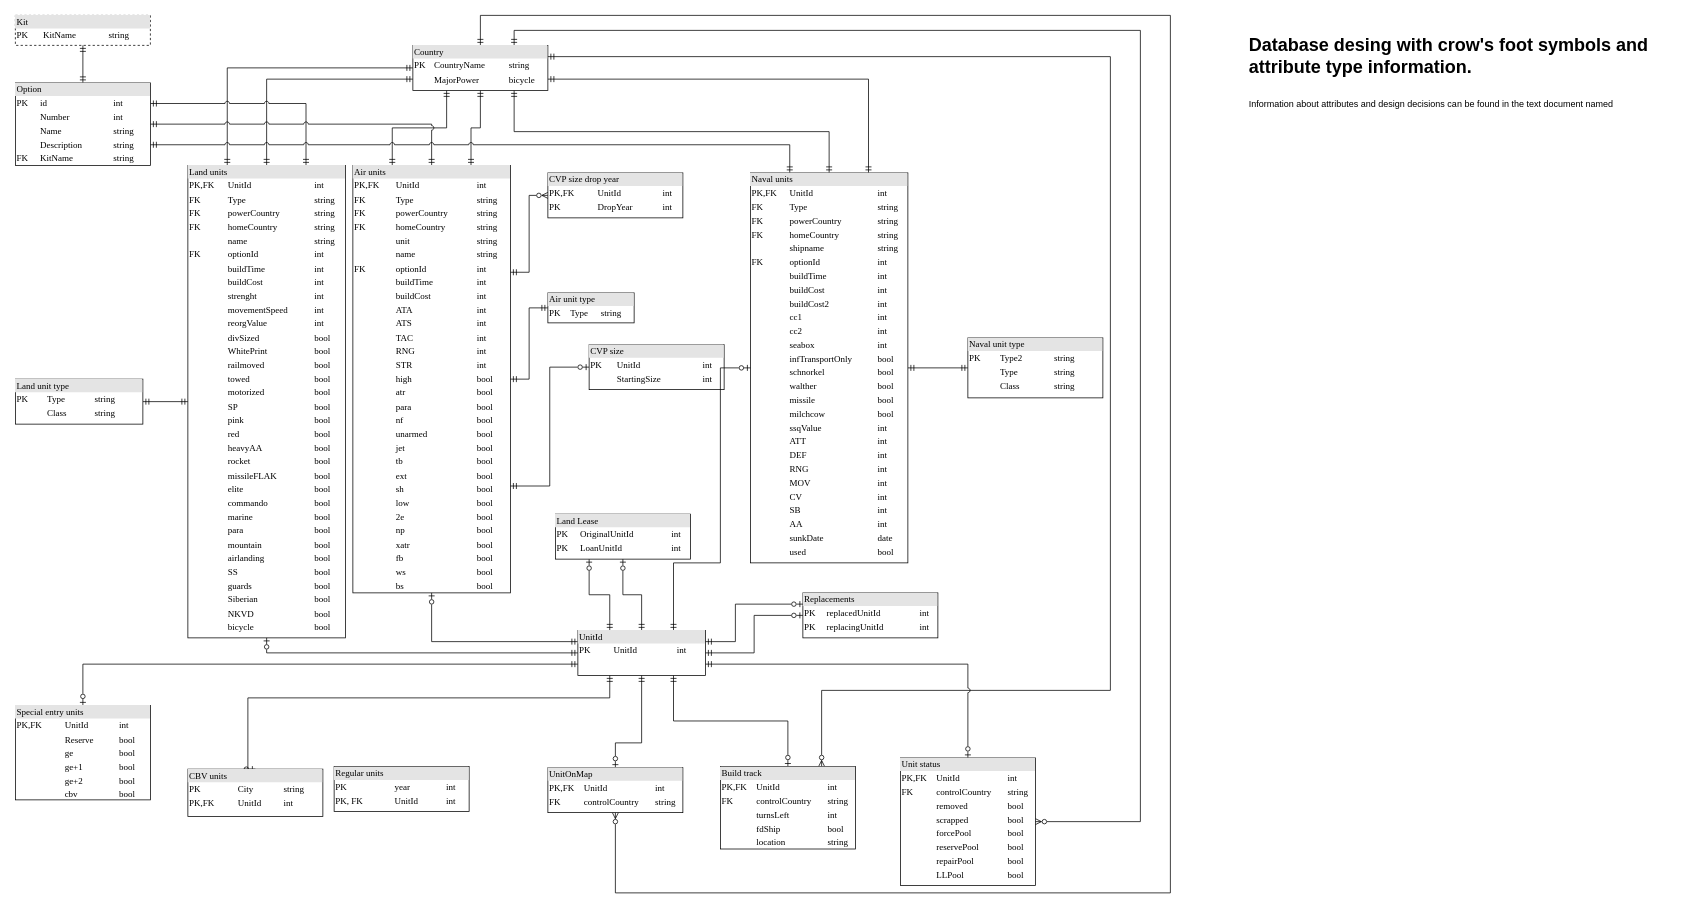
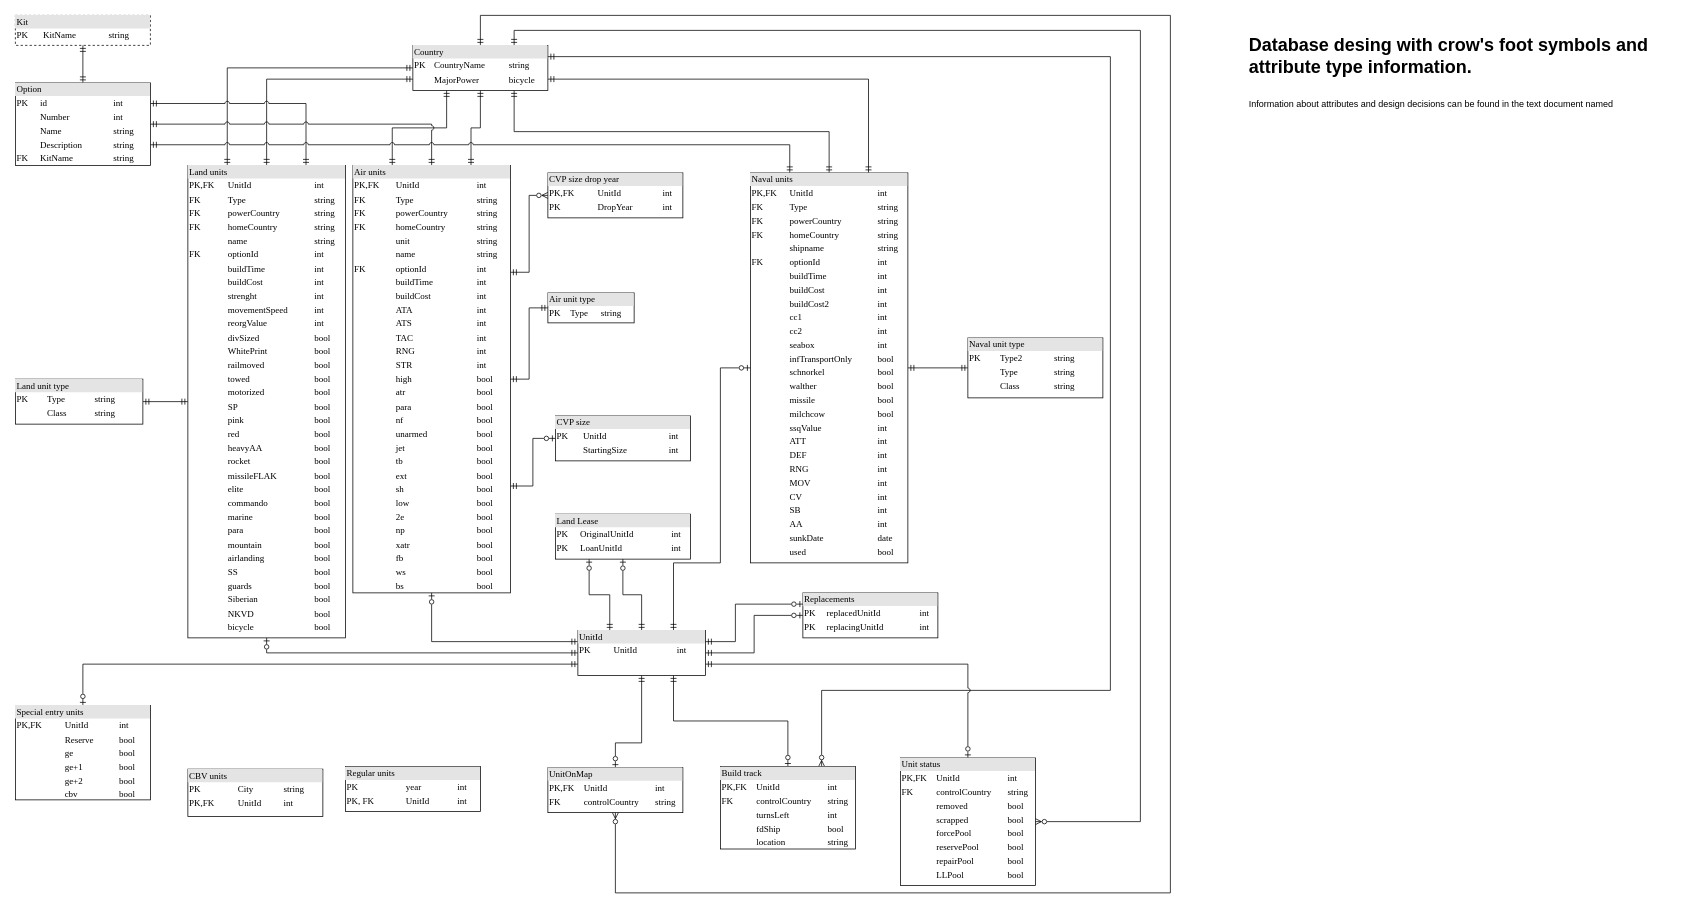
- <mxCell id="31" value="&lt;div style=&quot;box-sizing:border-box;width:100%;background:#e4e4e4;padding:2px;&quot;&gt;CVP size&lt;/div&gt;&lt;table style=&quot;width:100%;font-size:1em;&quot; cellpadding=&quot;2&quot; cellspacing=&quot;0&quot;&gt;&lt;tbody&gt;&lt;tr&gt;&lt;td&gt;PK&lt;/td&gt;&lt;td&gt;UnitId&lt;/td&gt;&lt;td&gt;int&lt;/td&gt;&lt;/tr&gt;&lt;tr&gt;&lt;td&gt;&lt;br&gt;&lt;/td&gt;&lt;td&gt;StartingSize&lt;/td&gt;&lt;td&gt;int&lt;/td&gt;&lt;/tr&gt;&lt;/tbody&gt;&lt;/table&gt;" style="verticalAlign=top;align=left;overflow=fill;html=1;rounded=0;shadow=0;comic=0;labelBackgroundColor=none;strokeWidth=1;fontFamily=Verdana;fontSize=12" vertex="1" parent="1"><mxGeometry x="785" y="459" width="180" height="60" as="geometry" /></mxCell>
+ <mxCell id="31" value="&lt;div style=&quot;box-sizing:border-box;width:100%;background:#e4e4e4;padding:2px;&quot;&gt;CVP size&lt;/div&gt;&lt;table style=&quot;width:100%;font-size:1em;&quot; cellpadding=&quot;2&quot; cellspacing=&quot;0&quot;&gt;&lt;tbody&gt;&lt;tr&gt;&lt;td&gt;PK&lt;/td&gt;&lt;td&gt;UnitId&lt;/td&gt;&lt;td&gt;int&lt;/td&gt;&lt;/tr&gt;&lt;tr&gt;&lt;td&gt;&lt;br&gt;&lt;/td&gt;&lt;td&gt;StartingSize&lt;/td&gt;&lt;td&gt;int&lt;/td&gt;&lt;/tr&gt;&lt;/tbody&gt;&lt;/table&gt;" style="verticalAlign=top;align=left;overflow=fill;html=1;rounded=0;shadow=0;comic=0;labelBackgroundColor=none;strokeWidth=1;fontFamily=Verdana;fontSize=12" vertex="1" parent="1"><mxGeometry x="740" y="554" width="180" height="60" as="geometry" /></mxCell>
- <mxCell id="24" style="edgeStyle=orthogonalEdgeStyle;rounded=0;orthogonalLoop=1;jettySize=auto;html=1;exitX=0.5;exitY=0;exitDx=0;exitDy=0;entryX=0.25;entryY=1;entryDx=0;entryDy=0;endArrow=ERmandOne;endFill=0;startArrow=ERzeroToOne;startFill=0;" edge="1" parent="1" source="25" target="51"><mxGeometry relative="1" as="geometry"><Array as="points"><mxPoint x="330" y="930" /><mxPoint x="813" y="930" /></Array></mxGeometry></mxCell>
- <mxCell id="23" value="&lt;div style=&quot;box-sizing:border-box;width:100%;background:#e4e4e4;padding:2px;&quot;&gt;Regular units&lt;/div&gt;&lt;table style=&quot;width:100%;font-size:1em;&quot; cellpadding=&quot;2&quot; cellspacing=&quot;0&quot;&gt;&lt;tbody&gt;&lt;tr&gt;&lt;td&gt;PK&lt;/td&gt;&lt;td&gt;year&lt;/td&gt;&lt;td&gt;int&lt;/td&gt;&lt;/tr&gt;&lt;tr&gt;&lt;td&gt;PK, FK&lt;/td&gt;&lt;td&gt;UnitId&lt;/td&gt;&lt;td&gt;int&lt;/td&gt;&lt;/tr&gt;&lt;/tbody&gt;&lt;/table&gt;" style="verticalAlign=top;align=left;overflow=fill;html=1;rounded=0;shadow=0;comic=0;labelBackgroundColor=none;strokeWidth=1;fontFamily=Verdana;fontSize=12" vertex="1" parent="1"><mxGeometry x="445" y="1021.5" width="180" height="60" as="geometry" /></mxCell>
+ <mxCell id="23" value="&lt;div style=&quot;box-sizing:border-box;width:100%;background:#e4e4e4;padding:2px;&quot;&gt;Regular units&lt;/div&gt;&lt;table style=&quot;width:100%;font-size:1em;&quot; cellpadding=&quot;2&quot; cellspacing=&quot;0&quot;&gt;&lt;tbody&gt;&lt;tr&gt;&lt;td&gt;PK&lt;/td&gt;&lt;td&gt;year&lt;/td&gt;&lt;td&gt;int&lt;/td&gt;&lt;/tr&gt;&lt;tr&gt;&lt;td&gt;PK, FK&lt;/td&gt;&lt;td&gt;UnitId&lt;/td&gt;&lt;td&gt;int&lt;/td&gt;&lt;/tr&gt;&lt;/tbody&gt;&lt;/table&gt;" style="verticalAlign=top;align=left;overflow=fill;html=1;rounded=0;shadow=0;comic=0;labelBackgroundColor=none;strokeWidth=1;fontFamily=Verdana;fontSize=12" vertex="1" parent="1"><mxGeometry x="460" y="1021.5" width="180" height="60" as="geometry" /></mxCell>
